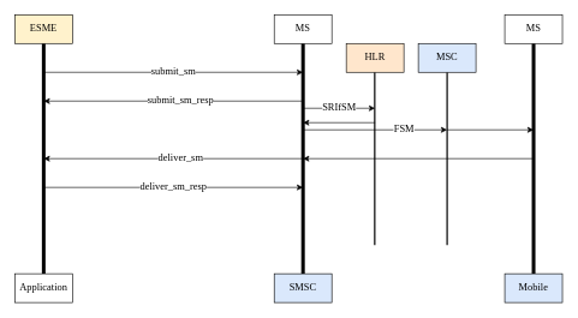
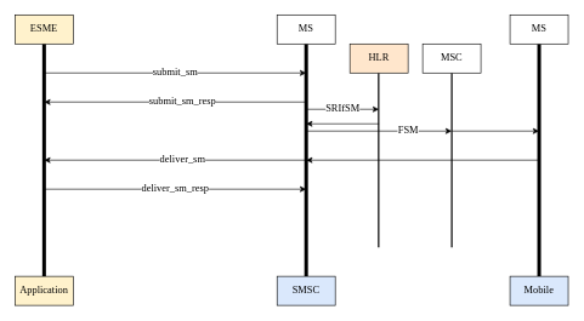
- <mxCell id="21" value="MSC" style="rounded=0;whiteSpace=wrap;html=1;fontFamily=Times New Roman;fontSize=14;fillColor=#dae8fc;" vertex="1" parent="1"><mxGeometry x="580" y="60" width="80" height="40" as="geometry" /></mxCell>
+ <mxCell id="21" value="MSC" style="rounded=0;whiteSpace=wrap;html=1;fontFamily=Times New Roman;fontSize=14;" vertex="1" parent="1"><mxGeometry x="580" y="60" width="80" height="40" as="geometry" /></mxCell>
- <mxCell id="7" value="Application" style="rounded=0;whiteSpace=wrap;html=1;fontFamily=Times New Roman;fontSize=14;" vertex="1" parent="1"><mxGeometry x="20" y="380" width="80" height="40" as="geometry" /></mxCell>
+ <mxCell id="7" value="Application" style="rounded=0;whiteSpace=wrap;html=1;fontFamily=Times New Roman;fontSize=14;fillColor=#fff2cc;" vertex="1" parent="1"><mxGeometry x="20" y="380" width="80" height="40" as="geometry" /></mxCell>
